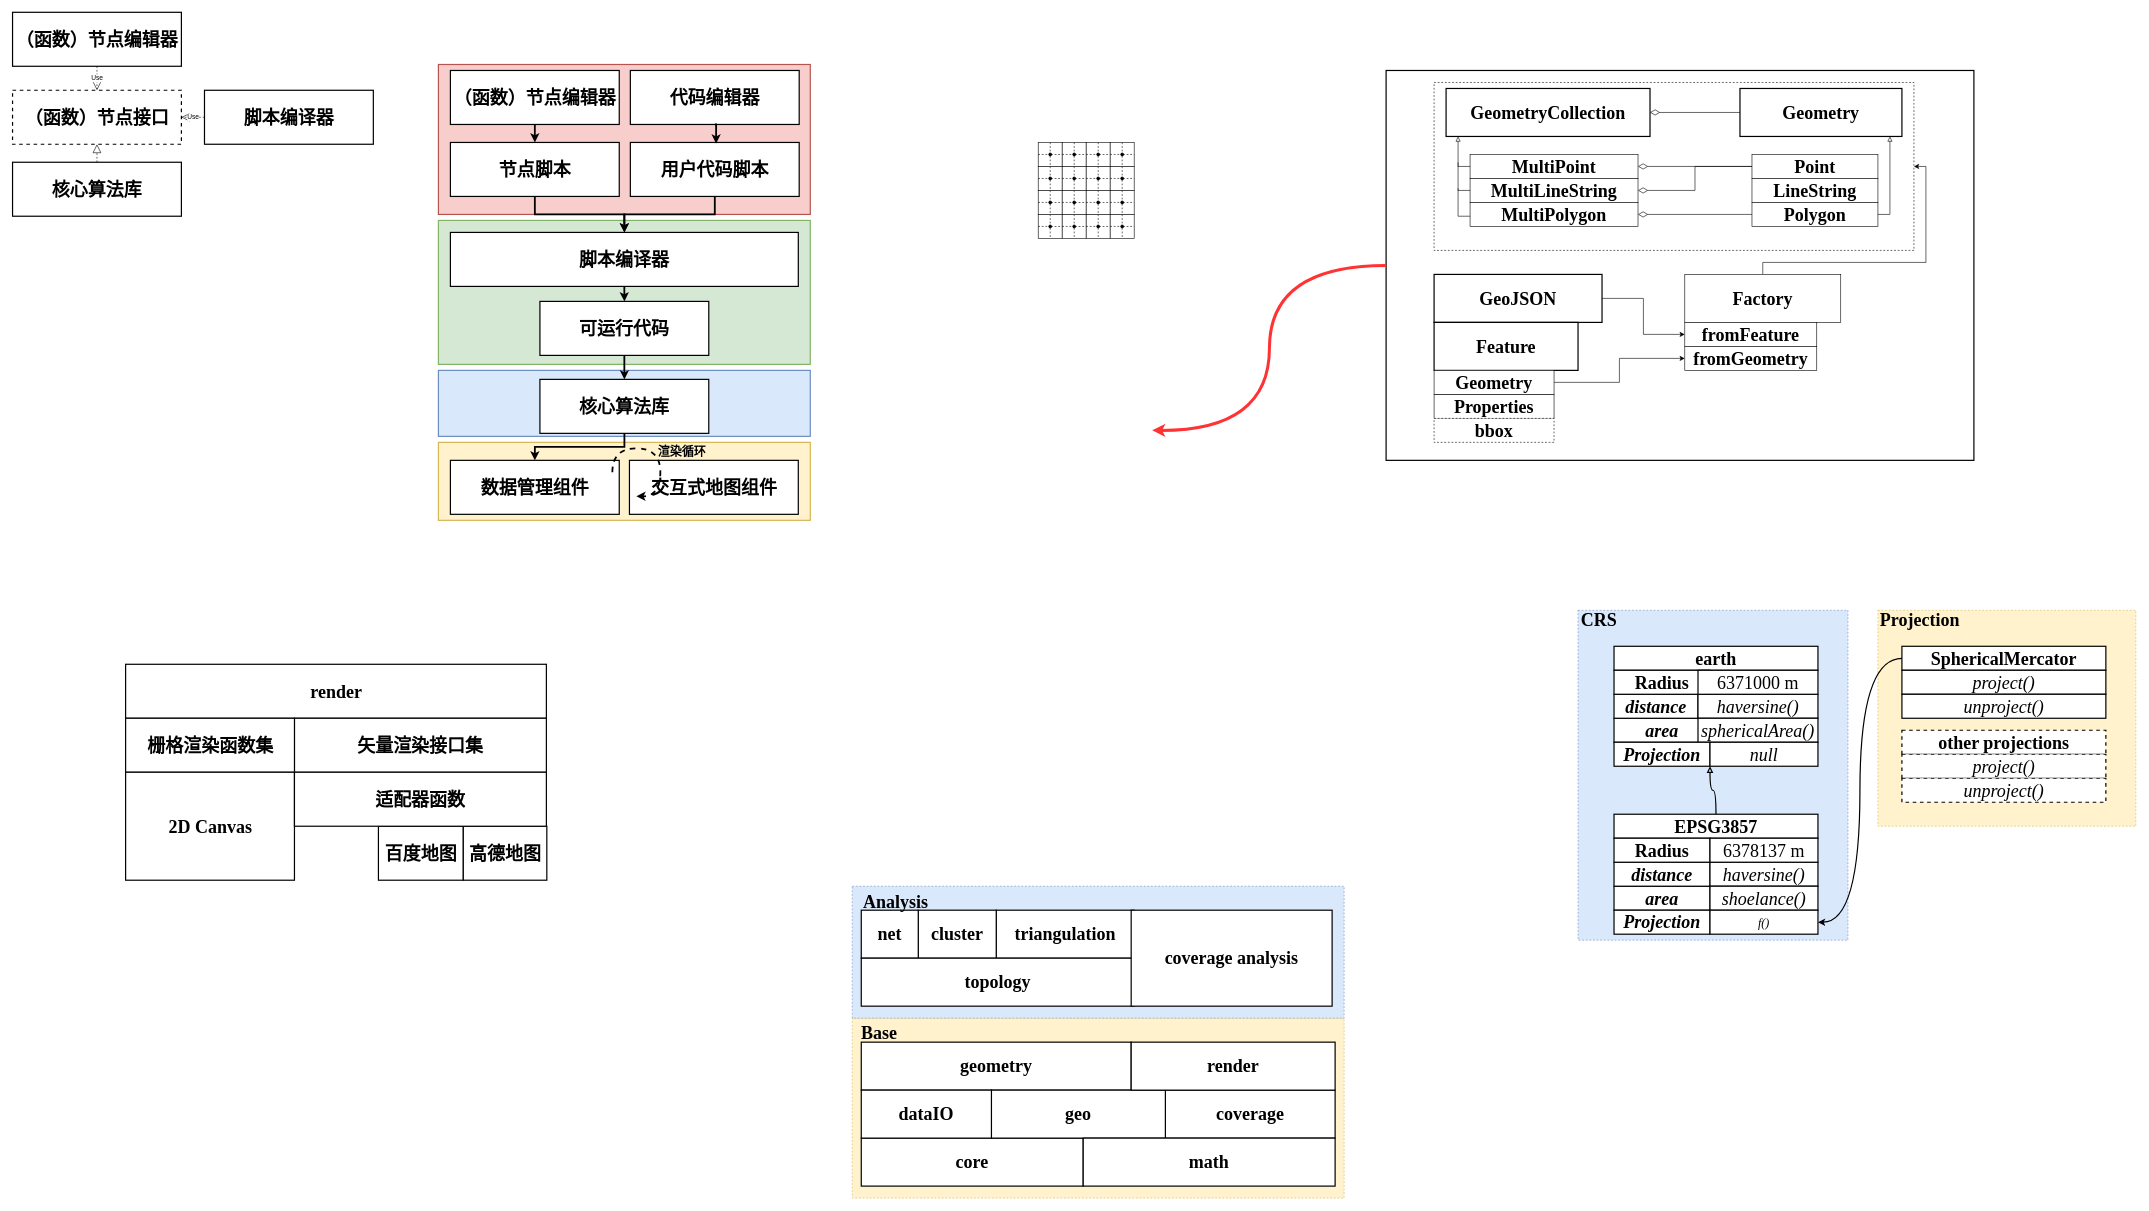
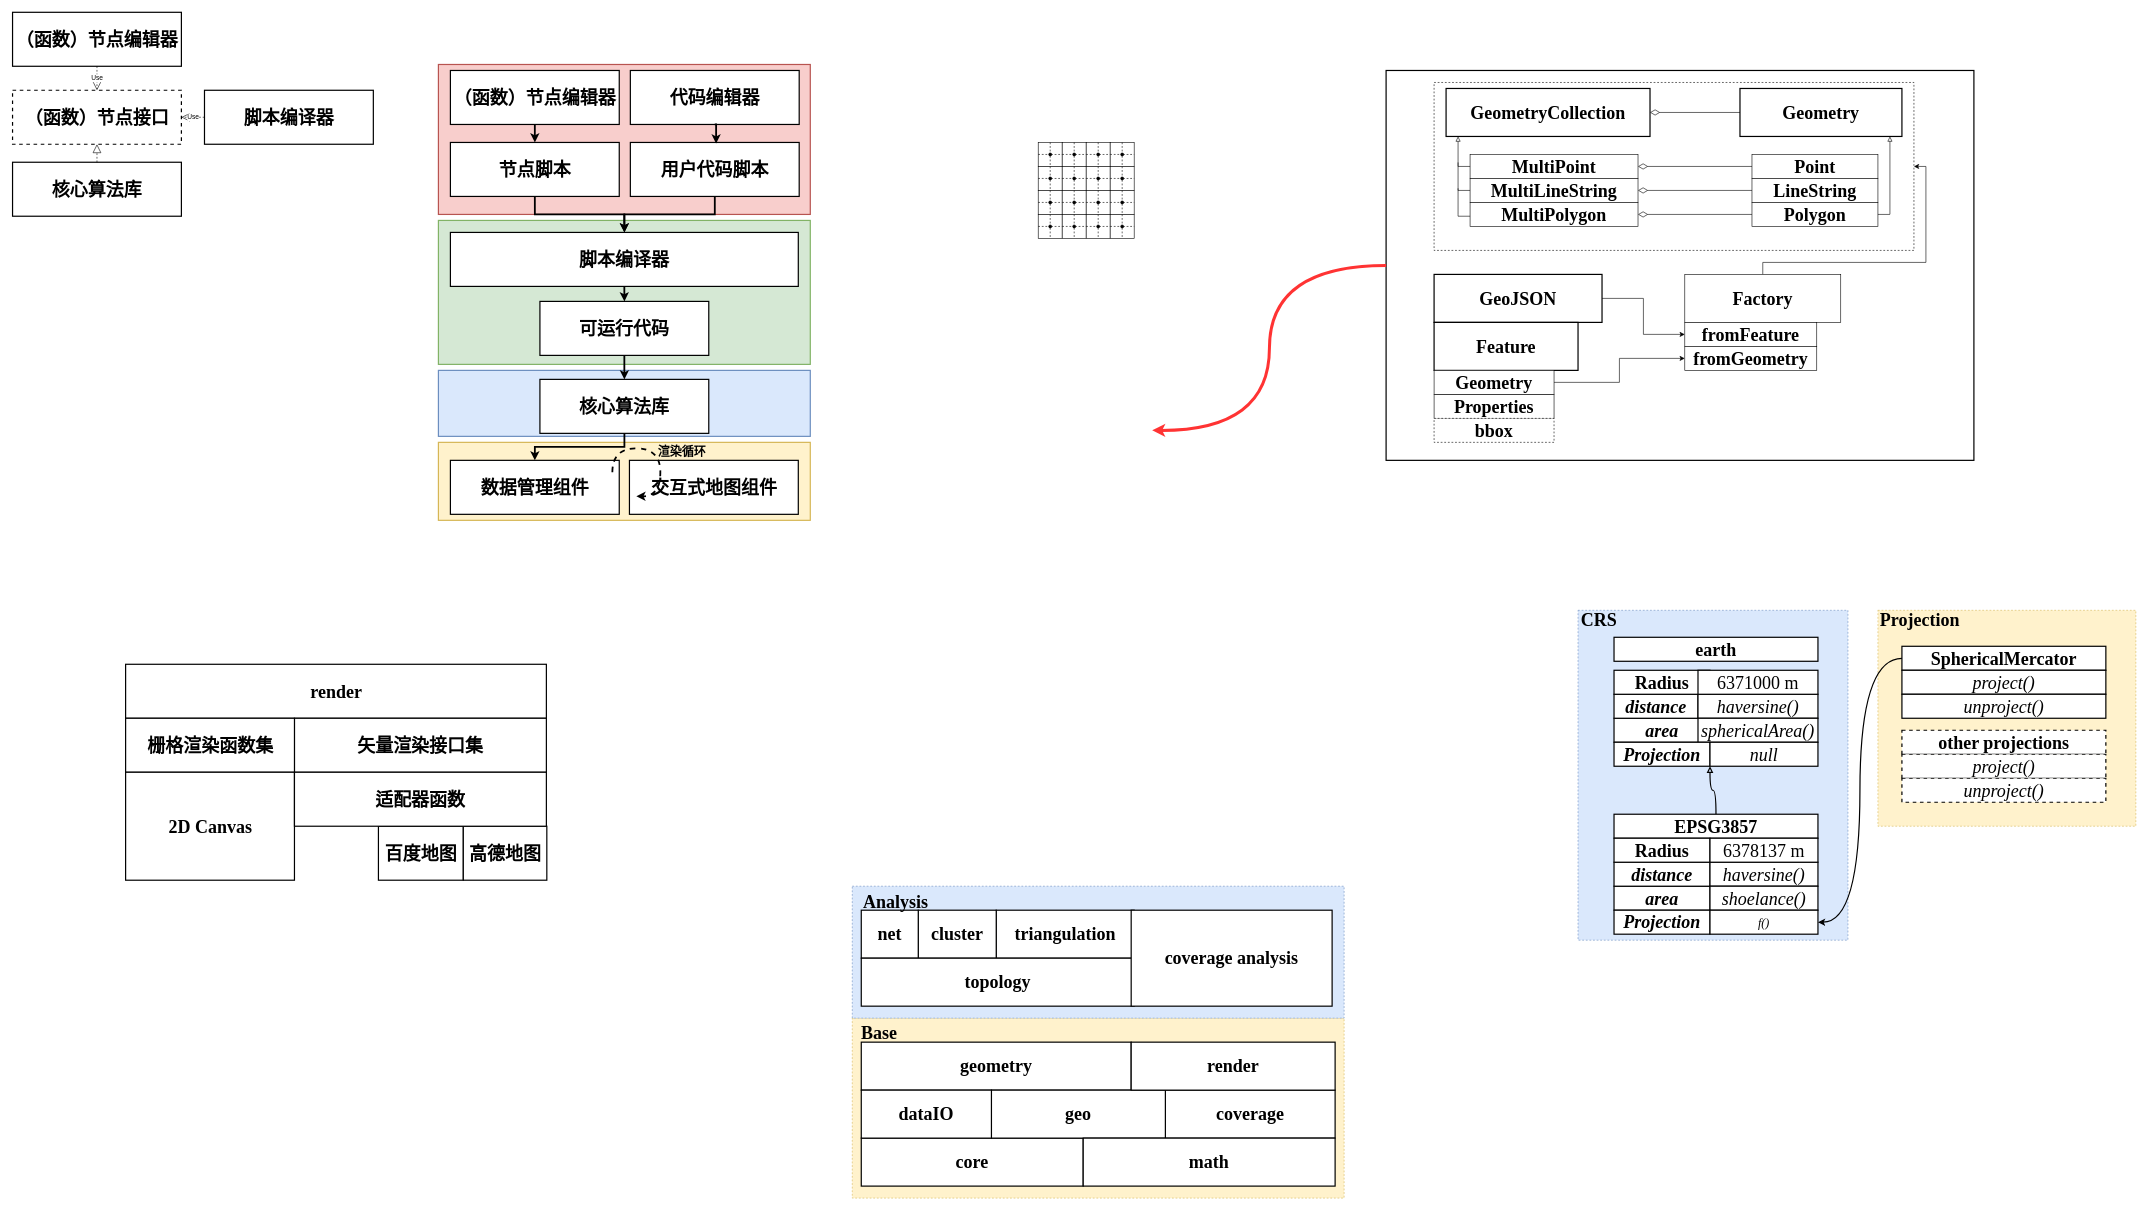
- <mxCell id="30" value="" style="endArrow=none;html=1;endSize=12;startArrow=diamondThin;startSize=14;startFill=0;edgeStyle=orthogonalEdgeStyle;align=left;verticalAlign=bottom;rounded=0;endFill=0;" parent="1" source="18" target="13" edge="1"><mxGeometry x="-1" y="3" relative="1" as="geometry"><mxPoint x="2760" y="287" as="sourcePoint" /><mxPoint x="2910" y="287" as="targetPoint" /></mxGeometry></mxCell>
+ <mxCell id="30" value="" style="endArrow=none;html=1;endSize=12;startArrow=diamondThin;startSize=14;startFill=0;edgeStyle=orthogonalEdgeStyle;align=left;verticalAlign=bottom;rounded=0;endFill=0;" parent="1" source="18" target="15" edge="1"><mxGeometry x="-1" y="3" relative="1" as="geometry"><mxPoint x="2760" y="287" as="sourcePoint" /><mxPoint x="2910" y="287" as="targetPoint" /></mxGeometry></mxCell>
- <mxCell id="205" value="&lt;div style=&quot;text-align: center;&quot;&gt;&lt;font face=&quot;Times New Roman&quot;&gt;&lt;span style=&quot;font-size: 30px;&quot;&gt;&lt;b&gt;earth&lt;/b&gt;&lt;/span&gt;&lt;/font&gt;&lt;/div&gt;" style="rounded=0;whiteSpace=wrap;html=1;strokeWidth=2;" vertex="1" parent="1"><mxGeometry x="2690" y="1077" width="340" height="40" as="geometry" /></mxCell>
+ <mxCell id="205" value="&lt;div style=&quot;text-align: center;&quot;&gt;&lt;font face=&quot;Times New Roman&quot;&gt;&lt;span style=&quot;font-size: 30px;&quot;&gt;&lt;b&gt;earth&lt;/b&gt;&lt;/span&gt;&lt;/font&gt;&lt;/div&gt;" style="rounded=0;whiteSpace=wrap;html=1;strokeWidth=2;" vertex="1" parent="1"><mxGeometry x="2690" y="1062" width="340" height="40" as="geometry" /></mxCell>
